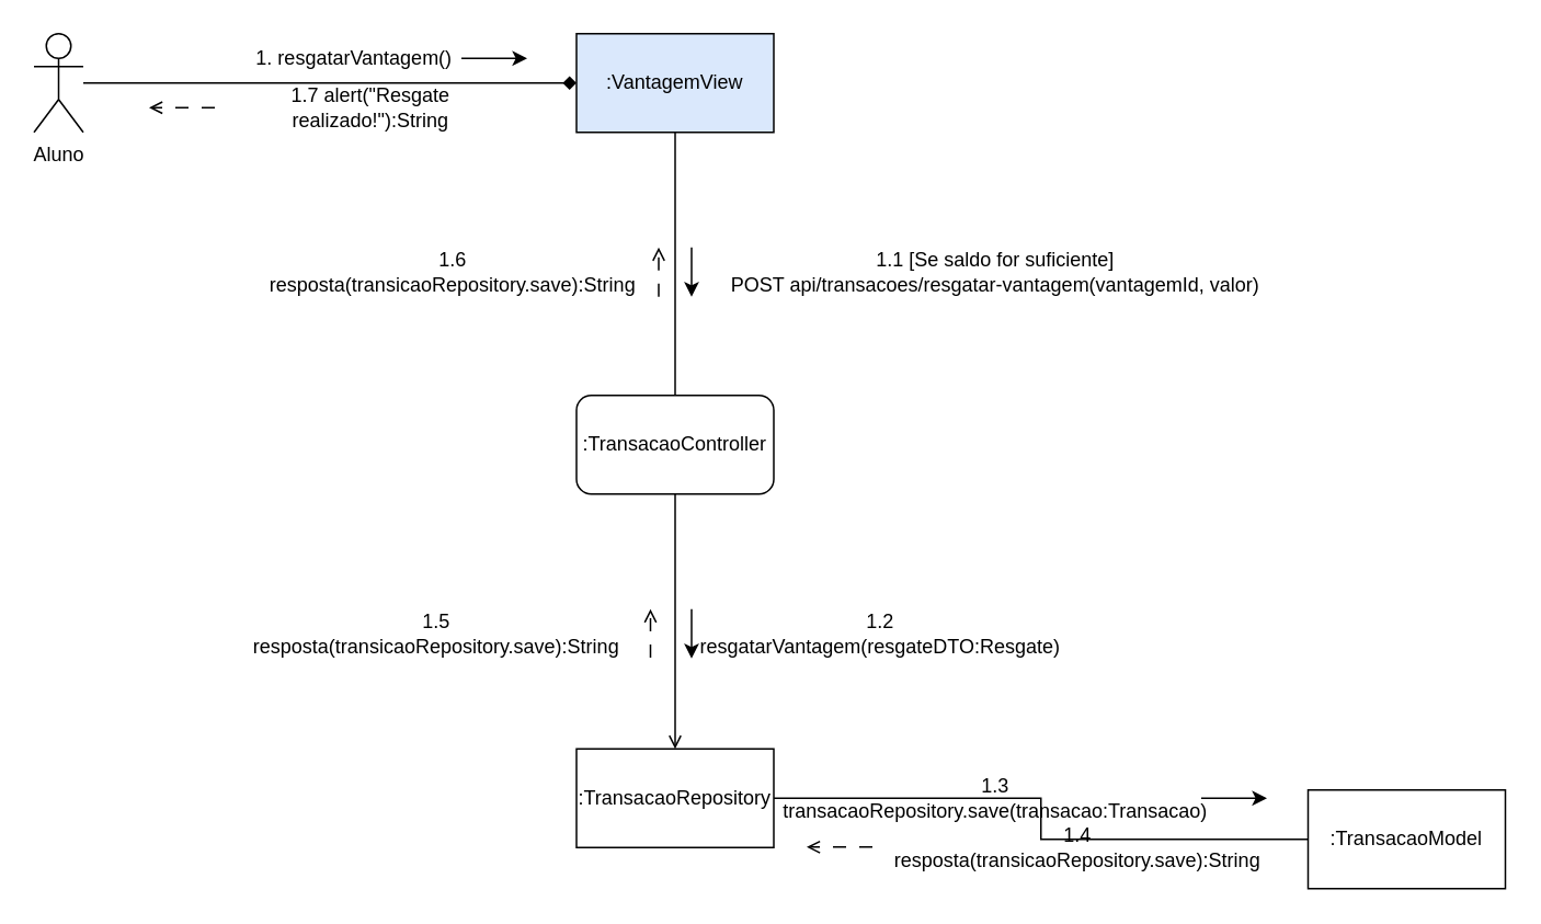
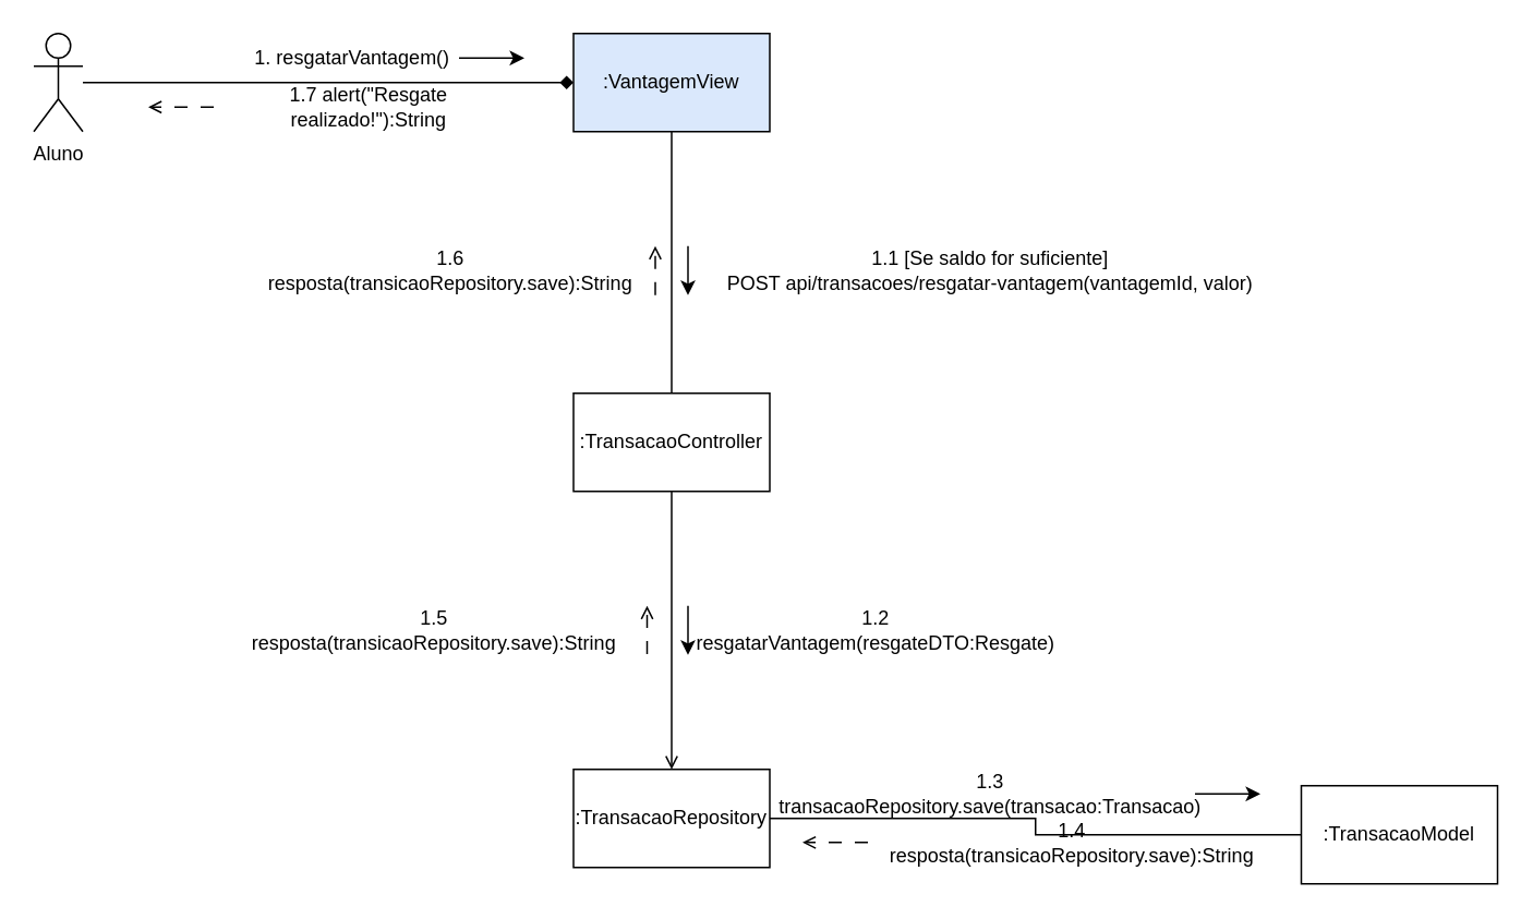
- <mxCell id="7" value=":TransacaoController" style="whiteSpace=wrap;html=1;rounded=1;" vertex="1" parent="1"><mxGeometry x="350" y="240" width="120" height="60" as="geometry" /></mxCell>
+ <mxCell id="7" value=":TransacaoController" style="rounded=0;whiteSpace=wrap;html=1;" vertex="1" parent="1"><mxGeometry x="350" y="240" width="120" height="60" as="geometry" /></mxCell>
- <mxCell id="9" value=":TransacaoRepository" style="rounded=0;whiteSpace=wrap;html=1;" vertex="1" parent="1"><mxGeometry x="350" y="455" width="120" height="60" as="geometry" /></mxCell>
+ <mxCell id="9" value=":TransacaoRepository" style="rounded=0;whiteSpace=wrap;html=1;" vertex="1" parent="1"><mxGeometry x="350" y="470" width="120" height="60" as="geometry" /></mxCell>
